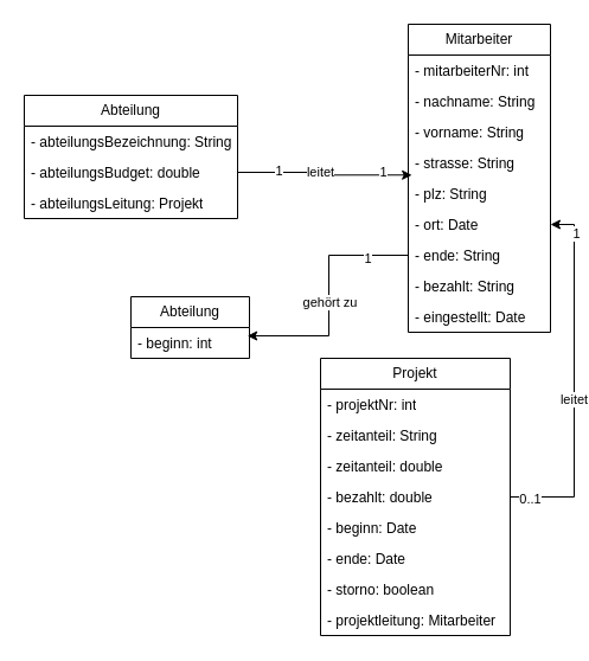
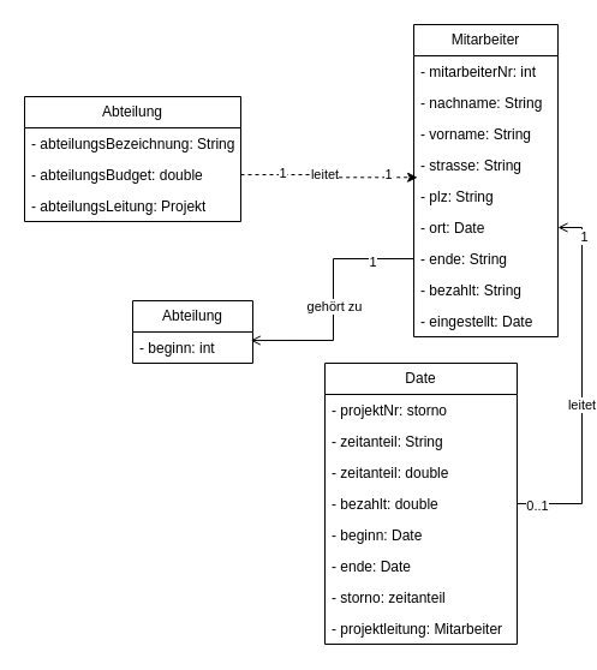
- <mxCell id="31" style="edgeStyle=orthogonalEdgeStyle;rounded=0;orthogonalLoop=1;jettySize=auto;html=1;exitX=1;exitY=0.5;exitDx=0;exitDy=0;entryX=0.026;entryY=-0.105;entryDx=0;entryDy=0;entryPerimeter=0;" edge="1" parent="1" source="14" target="7"><mxGeometry relative="1" as="geometry"><mxPoint x="220" y="301" as="targetPoint" /></mxGeometry></mxCell>
+ <mxCell id="31" style="edgeStyle=orthogonalEdgeStyle;rounded=0;orthogonalLoop=1;jettySize=auto;html=1;exitX=1;exitY=0.5;exitDx=0;exitDy=0;entryX=0.026;entryY=-0.105;entryDx=0;entryDy=0;entryPerimeter=0;dashed=1;" edge="1" parent="1" source="14" target="7"><mxGeometry relative="1" as="geometry"><mxPoint x="220" y="301" as="targetPoint" /></mxGeometry></mxCell>
- <mxCell id="16" style="edgeStyle=orthogonalEdgeStyle;rounded=0;orthogonalLoop=1;jettySize=auto;html=1;entryX=1;entryY=0.5;entryDx=0;entryDy=0;exitX=1;exitY=0.5;exitDx=0;exitDy=0;" edge="1" parent="1" source="24" target="8"><mxGeometry relative="1" as="geometry"><mxPoint x="450.003" y="421" as="sourcePoint" /><mxPoint x="543.95" y="220" as="targetPoint" /></mxGeometry></mxCell>
+ <mxCell id="16" style="edgeStyle=orthogonalEdgeStyle;rounded=0;orthogonalLoop=1;jettySize=auto;html=1;entryX=1;entryY=0.5;entryDx=0;entryDy=0;exitX=1;exitY=0.5;exitDx=0;exitDy=0;endArrow=open;" edge="1" parent="1" source="24" target="8"><mxGeometry relative="1" as="geometry"><mxPoint x="450.003" y="421" as="sourcePoint" /><mxPoint x="543.95" y="220" as="targetPoint" /></mxGeometry></mxCell>
- <mxCell id="35" style="edgeStyle=orthogonalEdgeStyle;rounded=0;orthogonalLoop=1;jettySize=auto;html=1;exitX=0;exitY=0.5;exitDx=0;exitDy=0;entryX=0.982;entryY=0.271;entryDx=0;entryDy=0;entryPerimeter=0;" edge="1" parent="1" source="9" target="30"><mxGeometry relative="1" as="geometry" /></mxCell>
+ <mxCell id="35" style="edgeStyle=orthogonalEdgeStyle;rounded=0;orthogonalLoop=1;jettySize=auto;html=1;exitX=0;exitY=0.5;exitDx=0;exitDy=0;entryX=0.982;entryY=0.271;entryDx=0;entryDy=0;entryPerimeter=0;endArrow=open;" edge="1" parent="1" source="9" target="30"><mxGeometry relative="1" as="geometry" /></mxCell>
- <mxCell id="20" value="Projekt" style="swimlane;fontStyle=0;childLayout=stackLayout;horizontal=1;startSize=26;fillColor=none;horizontalStack=0;resizeParent=1;resizeParentMax=0;resizeLast=0;collapsible=1;marginBottom=0;whiteSpace=wrap;html=1;" vertex="1" parent="1"><mxGeometry x="270" y="302" width="160" height="234" as="geometry" /></mxCell>
+ <mxCell id="20" value="Date" style="swimlane;fontStyle=0;childLayout=stackLayout;horizontal=1;startSize=26;fillColor=none;horizontalStack=0;resizeParent=1;resizeParentMax=0;resizeLast=0;collapsible=1;marginBottom=0;whiteSpace=wrap;html=1;" vertex="1" parent="1"><mxGeometry x="270" y="302" width="160" height="234" as="geometry" /></mxCell>
- <mxCell id="21" value="- projektNr: int" style="text;strokeColor=none;fillColor=none;align=left;verticalAlign=top;spacingLeft=4;spacingRight=4;overflow=hidden;rotatable=0;points=[[0,0.5],[1,0.5]];portConstraint=eastwest;whiteSpace=wrap;html=1;" vertex="1" parent="20"><mxGeometry y="26" width="160" height="26" as="geometry" /></mxCell>
+ <mxCell id="21" value="- projektNr: storno" style="text;strokeColor=none;fillColor=none;align=left;verticalAlign=top;spacingLeft=4;spacingRight=4;overflow=hidden;rotatable=0;points=[[0,0.5],[1,0.5]];portConstraint=eastwest;whiteSpace=wrap;html=1;" vertex="1" parent="20"><mxGeometry y="26" width="160" height="26" as="geometry" /></mxCell>
- <mxCell id="27" value="- storno: boolean" style="text;strokeColor=none;fillColor=none;align=left;verticalAlign=top;spacingLeft=4;spacingRight=4;overflow=hidden;rotatable=0;points=[[0,0.5],[1,0.5]];portConstraint=eastwest;whiteSpace=wrap;html=1;" vertex="1" parent="20"><mxGeometry y="182" width="160" height="26" as="geometry" /></mxCell>
+ <mxCell id="27" value="- storno: zeitanteil" style="text;strokeColor=none;fillColor=none;align=left;verticalAlign=top;spacingLeft=4;spacingRight=4;overflow=hidden;rotatable=0;points=[[0,0.5],[1,0.5]];portConstraint=eastwest;whiteSpace=wrap;html=1;" vertex="1" parent="20"><mxGeometry y="182" width="160" height="26" as="geometry" /></mxCell>
